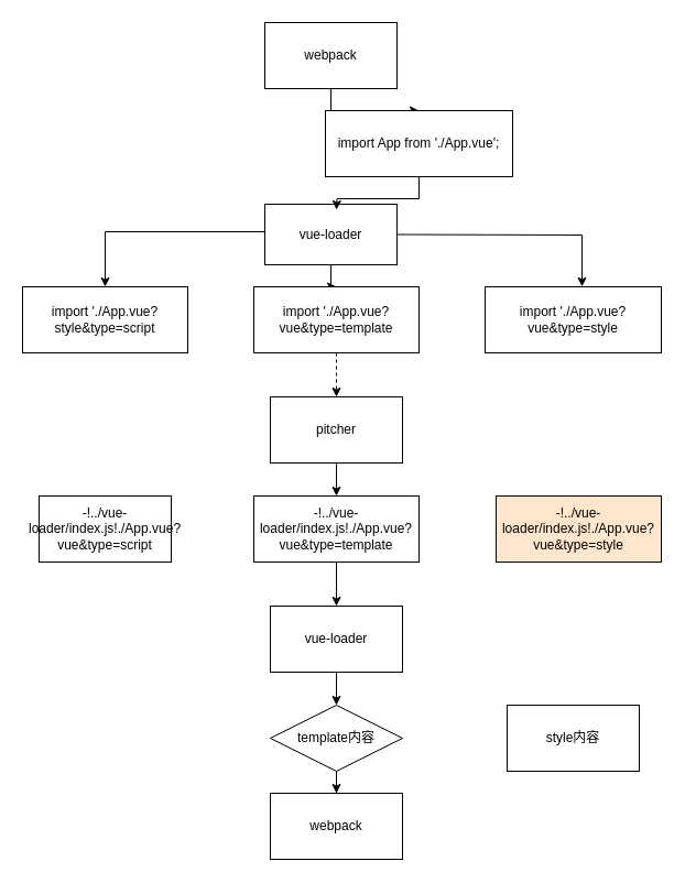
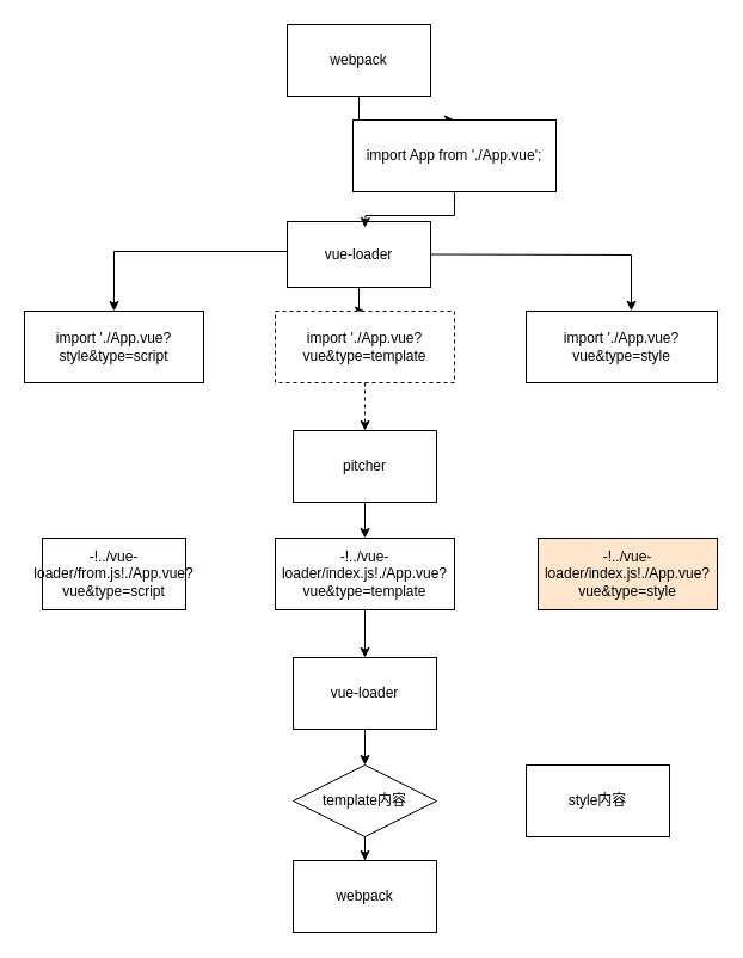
- <mxCell id="10" value="import './App.vue?vue&amp;amp;type=template" style="rounded=0;whiteSpace=wrap;html=1;" vertex="1" parent="1"><mxGeometry x="230" y="260" width="150" height="60" as="geometry" /></mxCell>
+ <mxCell id="10" value="import './App.vue?vue&amp;amp;type=template" style="rounded=0;whiteSpace=wrap;html=1;dashed=1;" vertex="1" parent="1"><mxGeometry x="230" y="260" width="150" height="60" as="geometry" /></mxCell>
- <mxCell id="25" value="-!../vue-loader/index.js!./App.vue?vue&amp;amp;type=script" style="rounded=0;whiteSpace=wrap;html=1;" vertex="1" parent="1"><mxGeometry x="35" y="450" width="120" height="60" as="geometry" /></mxCell>
+ <mxCell id="25" value="-!../vue-loader/from.js!./App.vue?vue&amp;amp;type=script" style="rounded=0;whiteSpace=wrap;html=1;" vertex="1" parent="1"><mxGeometry x="35" y="450" width="120" height="60" as="geometry" /></mxCell>
- <mxCell id="22" value="style内容" style="rounded=0;whiteSpace=wrap;html=1;" vertex="1" parent="1"><mxGeometry x="460" y="640" width="120" height="60" as="geometry" /></mxCell>
+ <mxCell id="22" value="style内容" style="rounded=0;whiteSpace=wrap;html=1;" vertex="1" parent="1"><mxGeometry x="440" y="640" width="120" height="60" as="geometry" /></mxCell>
